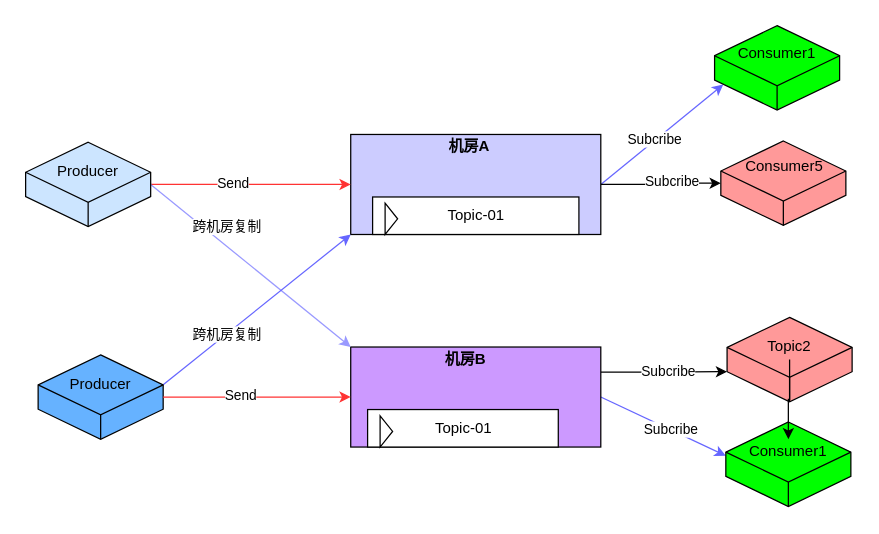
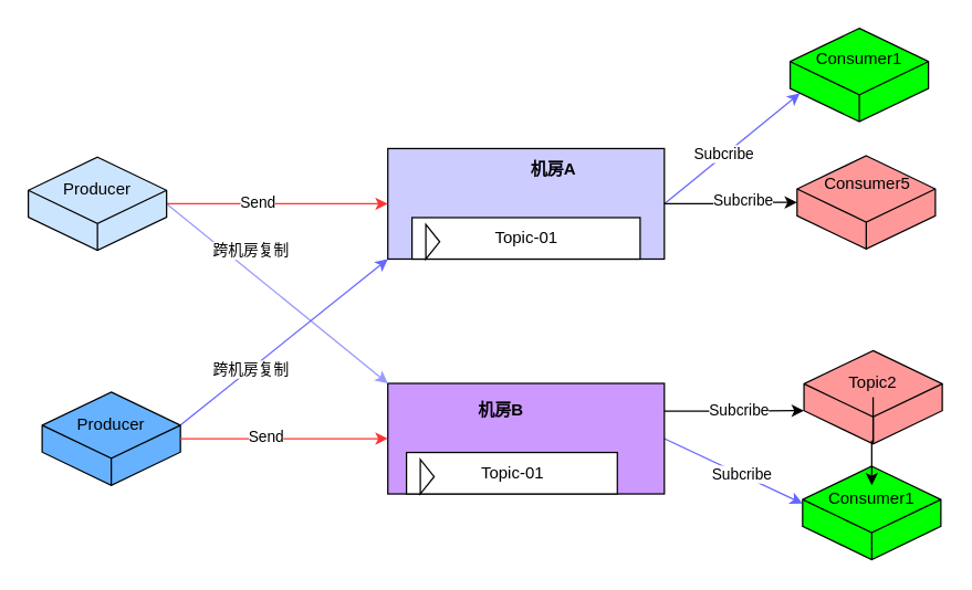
- <mxCell id="12" value="&lt;b&gt;机房A&lt;/b&gt;" style="text;html=1;strokeColor=none;fillColor=none;align=center;verticalAlign=middle;whiteSpace=wrap;rounded=0;" parent="1" vertex="1"><mxGeometry x="320" y="107" width="110" height="20" as="geometry" /></mxCell>
+ <mxCell id="12" value="&lt;b&gt;机房A&lt;/b&gt;" style="text;html=1;strokeColor=none;fillColor=none;align=center;verticalAlign=middle;whiteSpace=wrap;rounded=0;" parent="1" vertex="1"><mxGeometry x="345" y="112" width="110" height="20" as="geometry" /></mxCell>
- <mxCell id="13" value="&lt;b&gt;机房B&lt;/b&gt;" style="text;html=1;strokeColor=none;fillColor=none;align=center;verticalAlign=middle;whiteSpace=wrap;rounded=0;" parent="1" vertex="1"><mxGeometry x="342" y="277" width="60" height="20" as="geometry" /></mxCell>
+ <mxCell id="13" value="&lt;b&gt;机房B&lt;/b&gt;" style="text;html=1;strokeColor=none;fillColor=none;align=center;verticalAlign=middle;whiteSpace=wrap;rounded=0;" parent="1" vertex="1"><mxGeometry x="332" y="287" width="60" height="20" as="geometry" /></mxCell>
